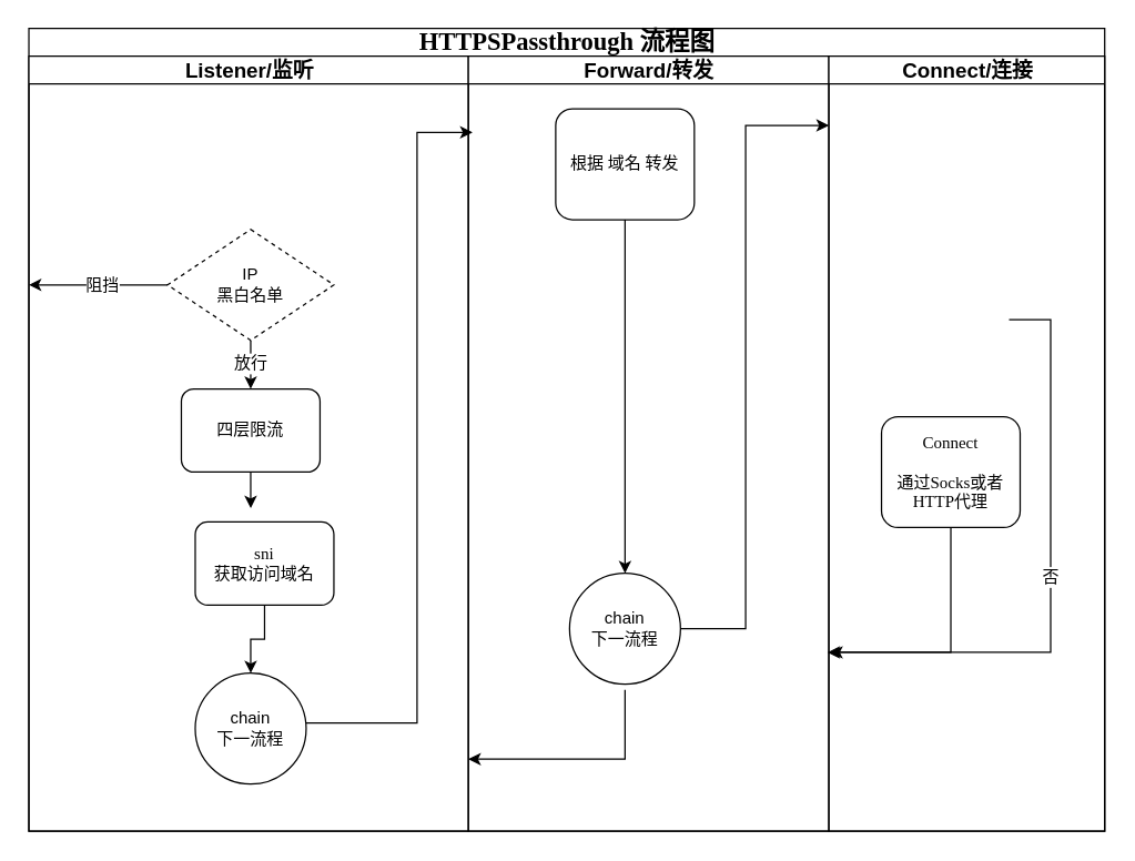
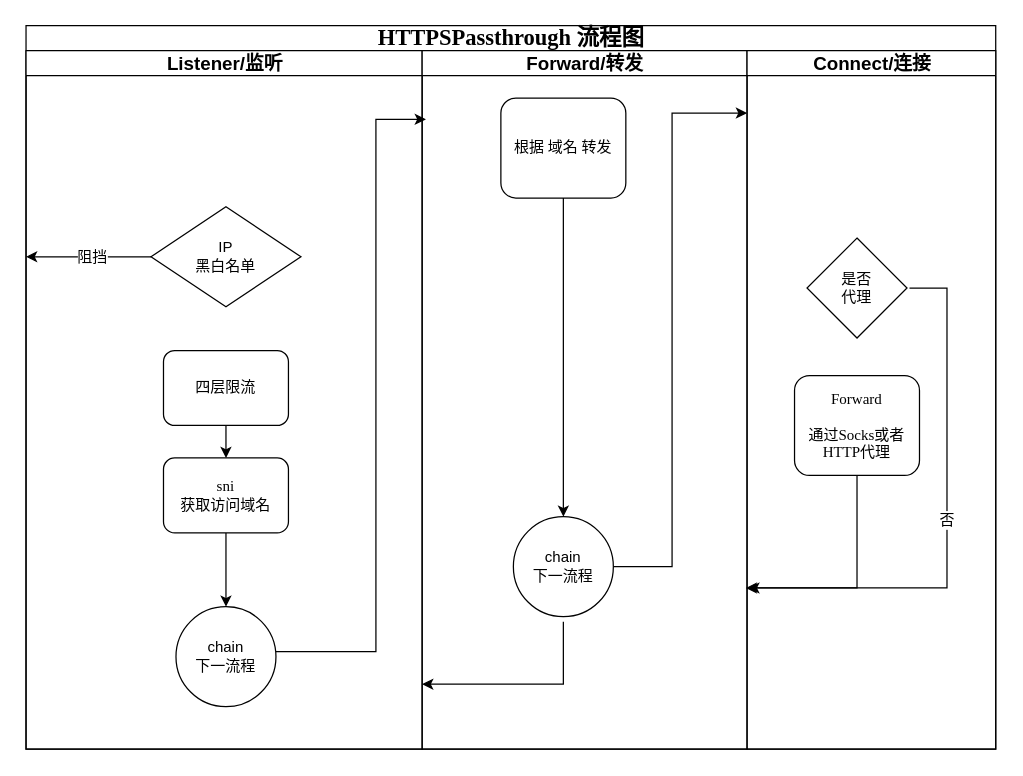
- <mxCell id="9" value="&lt;div style=&quot;font-size: 12px;&quot;&gt;IP&lt;/div&gt;&lt;div style=&quot;font-size: 12px;&quot;&gt;黑白名单&lt;br style=&quot;font-size: 12px;&quot;&gt;&lt;/div&gt;" style="rhombus;whiteSpace=wrap;html=1;fontSize=12;dashed=1;" parent="3" vertex="1"><mxGeometry x="100" y="125" width="120" height="80" as="geometry" /></mxCell>
+ <mxCell id="9" value="&lt;div style=&quot;font-size: 12px;&quot;&gt;IP&lt;/div&gt;&lt;div style=&quot;font-size: 12px;&quot;&gt;黑白名单&lt;br style=&quot;font-size: 12px;&quot;&gt;&lt;/div&gt;" style="rhombus;whiteSpace=wrap;html=1;fontSize=12;" parent="3" vertex="1"><mxGeometry x="100" y="125" width="120" height="80" as="geometry" /></mxCell>
+ <mxCell id="25" value="&lt;div style=&quot;font-size: 12px;&quot;&gt;是否&lt;/div&gt;&lt;div style=&quot;font-size: 12px;&quot;&gt;代理&lt;br style=&quot;font-size: 12px;&quot;&gt;&lt;/div&gt;" style="rhombus;whiteSpace=wrap;html=1;fontSize=12;" parent="21" vertex="1"><mxGeometry x="48" y="150" width="80" height="80" as="geometry" /></mxCell>
- <mxCell id="8" value="放行" style="edgeStyle=orthogonalEdgeStyle;rounded=0;orthogonalLoop=1;jettySize=auto;html=1;fontSize=12;" parent="3" source="9" target="5" edge="1"><mxGeometry relative="1" as="geometry" /></mxCell>
- <mxCell id="23" value="&lt;div style=&quot;font-size: 12px;&quot;&gt;Connect&lt;/div&gt;&lt;div style=&quot;font-size: 12px;&quot;&gt;&lt;br style=&quot;font-size: 12px;&quot;&gt;&lt;/div&gt;&lt;div style=&quot;font-size: 12px;&quot;&gt;通过Socks或者HTTP代理&lt;br style=&quot;font-size: 12px;&quot;&gt;&lt;/div&gt;" style="rounded=1;whiteSpace=wrap;html=1;shadow=0;labelBackgroundColor=none;strokeWidth=1;fontFamily=Verdana;fontSize=12;align=center;" parent="21" vertex="1"><mxGeometry x="38" y="260" width="100" height="80" as="geometry" /></mxCell>
+ <mxCell id="23" value="&lt;div style=&quot;font-size: 12px;&quot;&gt;Forward&lt;/div&gt;&lt;div style=&quot;font-size: 12px;&quot;&gt;&lt;br style=&quot;font-size: 12px;&quot;&gt;&lt;/div&gt;&lt;div style=&quot;font-size: 12px;&quot;&gt;通过Socks或者HTTP代理&lt;br style=&quot;font-size: 12px;&quot;&gt;&lt;/div&gt;" style="rounded=1;whiteSpace=wrap;html=1;shadow=0;labelBackgroundColor=none;strokeWidth=1;fontFamily=Verdana;fontSize=12;align=center;" parent="21" vertex="1"><mxGeometry x="38" y="260" width="100" height="80" as="geometry" /></mxCell>
- <mxCell id="7" value="&lt;div style=&quot;font-size: 12px;&quot;&gt;sni&lt;br&gt;&lt;/div&gt;&lt;div style=&quot;font-size: 12px;&quot;&gt;获取访问域名&lt;/div&gt;" style="rounded=1;whiteSpace=wrap;html=1;shadow=0;labelBackgroundColor=none;strokeWidth=1;fontFamily=Verdana;fontSize=12;align=center;" parent="3" vertex="1"><mxGeometry x="120" y="336" width="100" height="60" as="geometry" /></mxCell>
+ <mxCell id="7" value="&lt;div style=&quot;font-size: 12px;&quot;&gt;sni&lt;br&gt;&lt;/div&gt;&lt;div style=&quot;font-size: 12px;&quot;&gt;获取访问域名&lt;/div&gt;" style="rounded=1;whiteSpace=wrap;html=1;shadow=0;labelBackgroundColor=none;strokeWidth=1;fontFamily=Verdana;fontSize=12;align=center;" parent="3" vertex="1"><mxGeometry x="110" y="326" width="100" height="60" as="geometry" /></mxCell>
